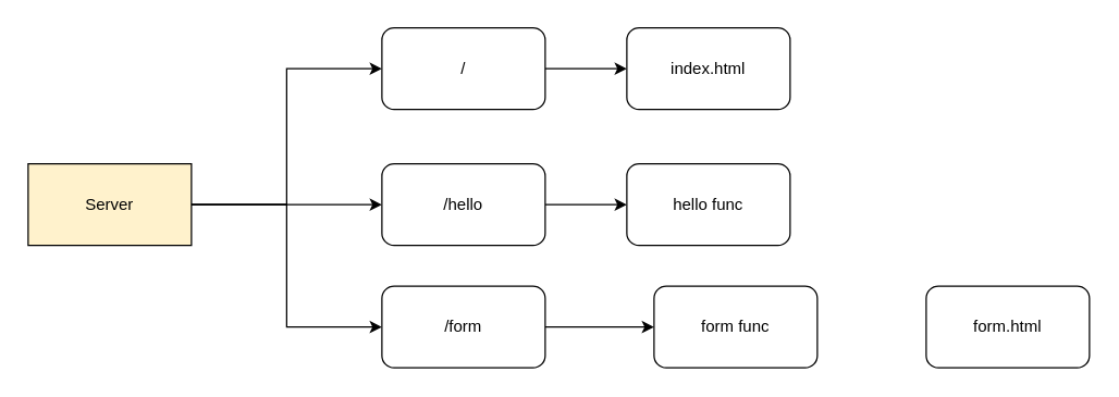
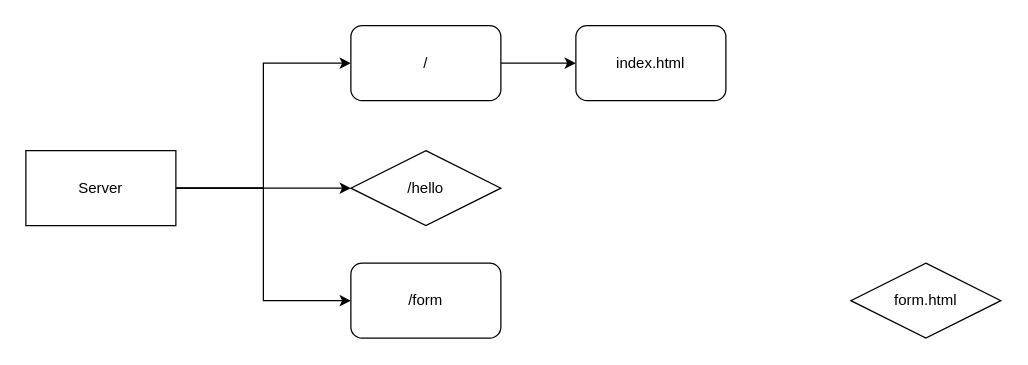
- <mxCell id="5" value="Server" style="rounded=0;whiteSpace=wrap;html=1;fillColor=#fff2cc;" vertex="1" parent="1"><mxGeometry x="20" y="120" width="120" height="60" as="geometry" /></mxCell>
+ <mxCell id="5" value="Server" style="rounded=0;whiteSpace=wrap;html=1;" vertex="1" parent="1"><mxGeometry x="20" y="120" width="120" height="60" as="geometry" /></mxCell>
- <mxCell id="7" value="/hello" style="rounded=1;whiteSpace=wrap;html=1;" vertex="1" parent="1"><mxGeometry x="280" y="120" width="120" height="60" as="geometry" /></mxCell>
+ <mxCell id="7" value="/hello" style="rhombus;whiteSpace=wrap;html=1;" vertex="1" parent="1"><mxGeometry x="280" y="120" width="120" height="60" as="geometry" /></mxCell>
- <mxCell id="6" style="edgeStyle=orthogonalEdgeStyle;rounded=0;orthogonalLoop=1;jettySize=auto;html=1;exitX=1;exitY=0.5;exitDx=0;exitDy=0;" edge="1" parent="1" source="7" target="13"><mxGeometry relative="1" as="geometry"><mxPoint x="450" y="150" as="targetPoint" /></mxGeometry></mxCell>
- <mxCell id="13" value="hello func" style="rounded=1;whiteSpace=wrap;html=1;" vertex="1" parent="1"><mxGeometry x="460" y="120" width="120" height="60" as="geometry" /></mxCell>
- <mxCell id="10" value="" style="edgeStyle=orthogonalEdgeStyle;rounded=0;orthogonalLoop=1;jettySize=auto;html=1;" edge="1" parent="1" source="11" target="14"><mxGeometry relative="1" as="geometry" /></mxCell>
- <mxCell id="14" value="form func" style="whiteSpace=wrap;html=1;rounded=1;" vertex="1" parent="1"><mxGeometry x="480" y="210" width="120" height="60" as="geometry" /></mxCell>
- <mxCell id="15" value="form.html" style="whiteSpace=wrap;html=1;rounded=1;" vertex="1" parent="1"><mxGeometry x="680" y="210" width="120" height="60" as="geometry" /></mxCell>
+ <mxCell id="15" value="form.html" style="rhombus;whiteSpace=wrap;html=1;" vertex="1" parent="1"><mxGeometry x="680" y="210" width="120" height="60" as="geometry" /></mxCell>
